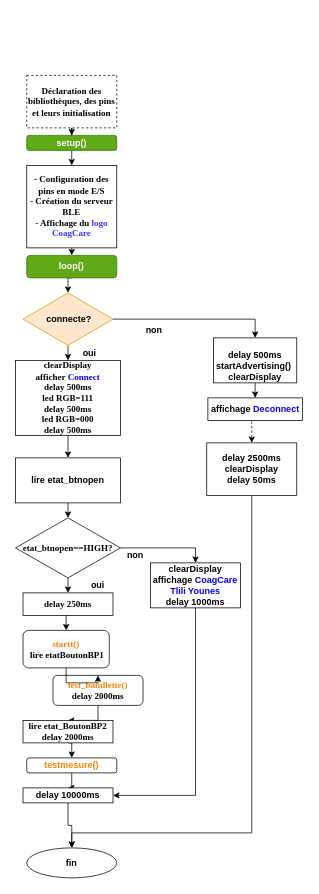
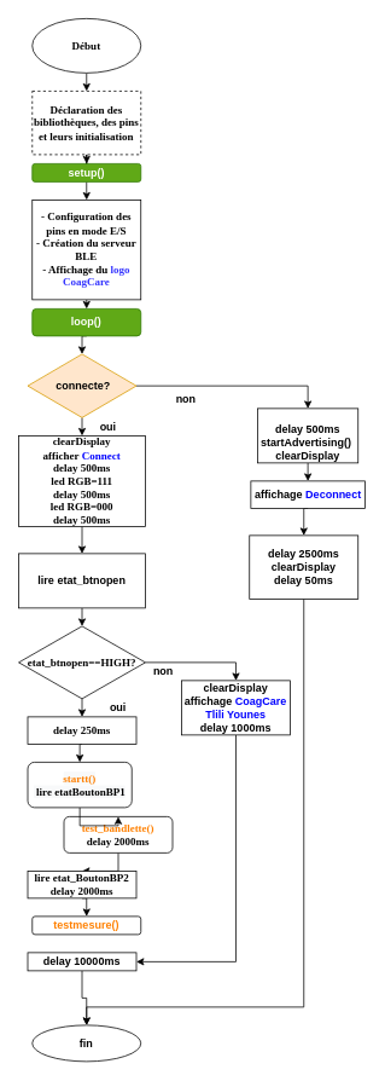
+ <mxCell id="3" value="&lt;b&gt;&lt;font face=&quot;Times New Roman&quot;&gt;Début&lt;/font&gt;&lt;/b&gt;" style="ellipse;whiteSpace=wrap;html=1;" parent="1" vertex="1"><mxGeometry x="35" y="20" width="120" height="60" as="geometry" /></mxCell>
+ <mxCell id="2" style="edgeStyle=orthogonalEdgeStyle;rounded=0;orthogonalLoop=1;jettySize=auto;html=1;exitX=0.5;exitY=1;exitDx=0;exitDy=0;entryX=0.5;entryY=0;entryDx=0;entryDy=0;" parent="1" source="3" target="5" edge="1"><mxGeometry relative="1" as="geometry" /></mxCell>
- <mxCell id="41" style="edgeStyle=orthogonalEdgeStyle;rounded=0;orthogonalLoop=1;jettySize=auto;html=1;exitX=0.5;exitY=1;exitDx=0;exitDy=0;entryX=0.5;entryY=0;entryDx=0;entryDy=0;dashed=1;" parent="1" source="42" target="44" edge="1"><mxGeometry relative="1" as="geometry" /></mxCell>
+ <mxCell id="41" style="edgeStyle=orthogonalEdgeStyle;rounded=0;orthogonalLoop=1;jettySize=auto;html=1;exitX=0.5;exitY=1;exitDx=0;exitDy=0;entryX=0.5;entryY=0;entryDx=0;entryDy=0;" parent="1" source="42" target="44" edge="1"><mxGeometry relative="1" as="geometry" /></mxCell>
- <mxCell id="29" style="edgeStyle=orthogonalEdgeStyle;rounded=0;orthogonalLoop=1;jettySize=auto;html=1;exitX=0.5;exitY=1;exitDx=0;exitDy=0;" parent="1" source="30" target="38" edge="1"><mxGeometry relative="1" as="geometry" /></mxCell>
